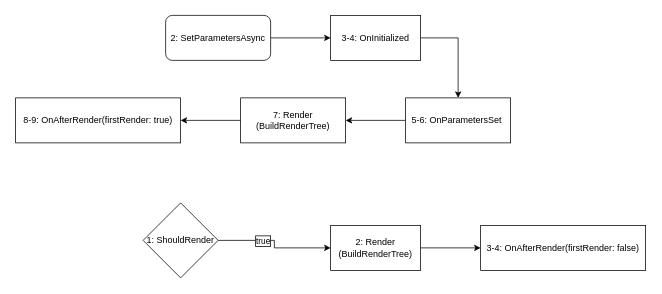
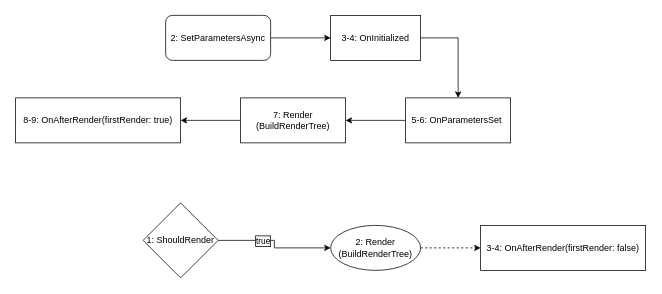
- <mxCell id="6" value="2: Render&lt;br&gt;(BuildRenderTree)" style="rounded=0;whiteSpace=wrap;html=1;" parent="1" vertex="1"><mxGeometry x="440" y="300" width="120" height="60" as="geometry" /></mxCell>
+ <mxCell id="6" value="2: Render&lt;br&gt;(BuildRenderTree)" style="ellipse;whiteSpace=wrap;html=1;" parent="1" vertex="1"><mxGeometry x="440" y="300" width="120" height="60" as="geometry" /></mxCell>
- <mxCell id="5" value="" style="edgeStyle=orthogonalEdgeStyle;rounded=0;orthogonalLoop=1;jettySize=auto;html=1;" parent="1" source="6" target="7" edge="1"><mxGeometry relative="1" as="geometry" /></mxCell>
+ <mxCell id="5" value="" style="edgeStyle=orthogonalEdgeStyle;rounded=0;orthogonalLoop=1;jettySize=auto;html=1;dashed=1;" parent="1" source="6" target="7" edge="1"><mxGeometry relative="1" as="geometry" /></mxCell>
